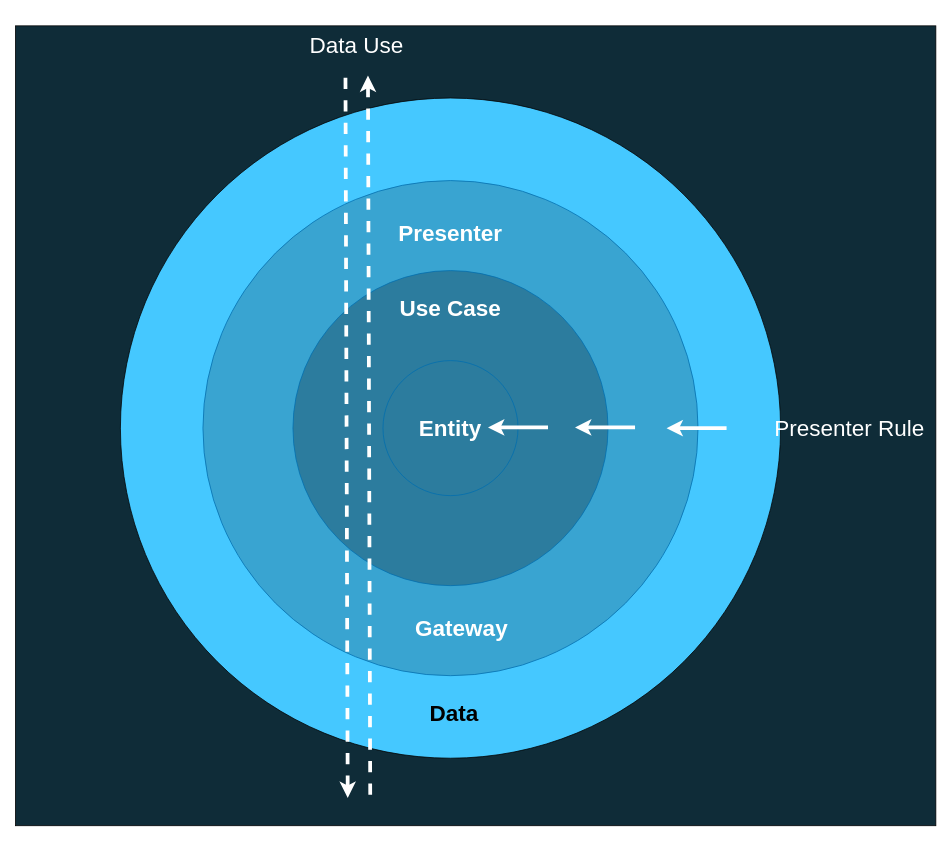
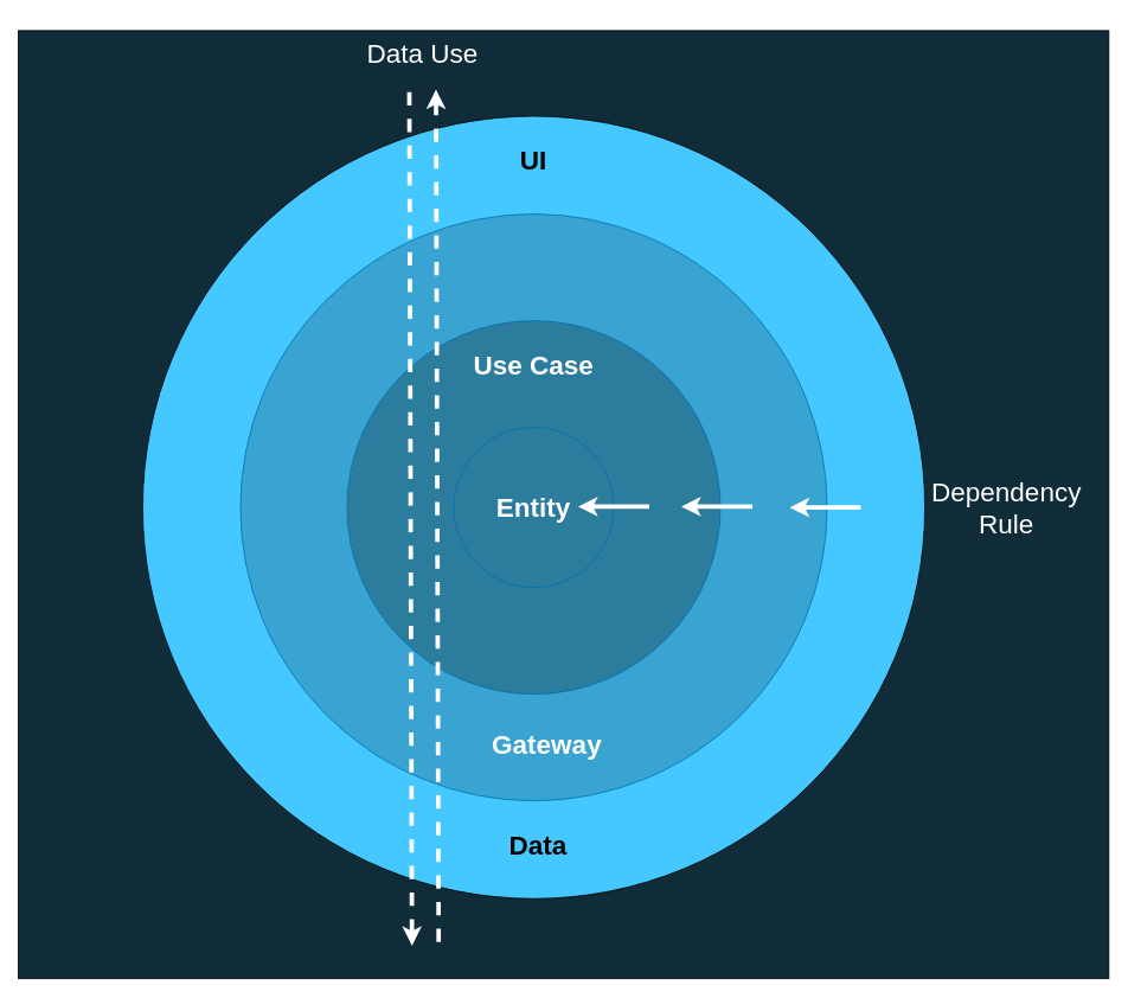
+ <mxCell id="11" value="UI" style="text;html=1;strokeColor=none;fillColor=none;align=center;verticalAlign=middle;whiteSpace=wrap;rounded=0;fontSize=30;fontStyle=1" vertex="1" parent="1"><mxGeometry x="515" y="140" width="170" height="80" as="geometry" /></mxCell>
- <mxCell id="8" value="Presenter" style="text;html=1;strokeColor=none;fillColor=none;align=center;verticalAlign=middle;whiteSpace=wrap;rounded=0;fontSize=30;fontStyle=1;fontColor=#FFFFFF;" vertex="1" parent="1"><mxGeometry x="515" y="270" width="170" height="80" as="geometry" /></mxCell>
- <mxCell id="15" value="Presenter Rule" style="text;html=1;strokeColor=none;fillColor=none;align=center;verticalAlign=middle;whiteSpace=wrap;rounded=0;fontSize=30;fontStyle=0;fontColor=#FFFFFF;" vertex="1" parent="1"><mxGeometry x="1017" y="530" width="230" height="80" as="geometry" /></mxCell>
+ <mxCell id="15" value="Dependency Rule" style="text;html=1;strokeColor=none;fillColor=none;align=center;verticalAlign=middle;whiteSpace=wrap;rounded=0;fontSize=30;fontStyle=0;fontColor=#FFFFFF;" vertex="1" parent="1"><mxGeometry x="1017" y="530" width="230" height="80" as="geometry" /></mxCell>
